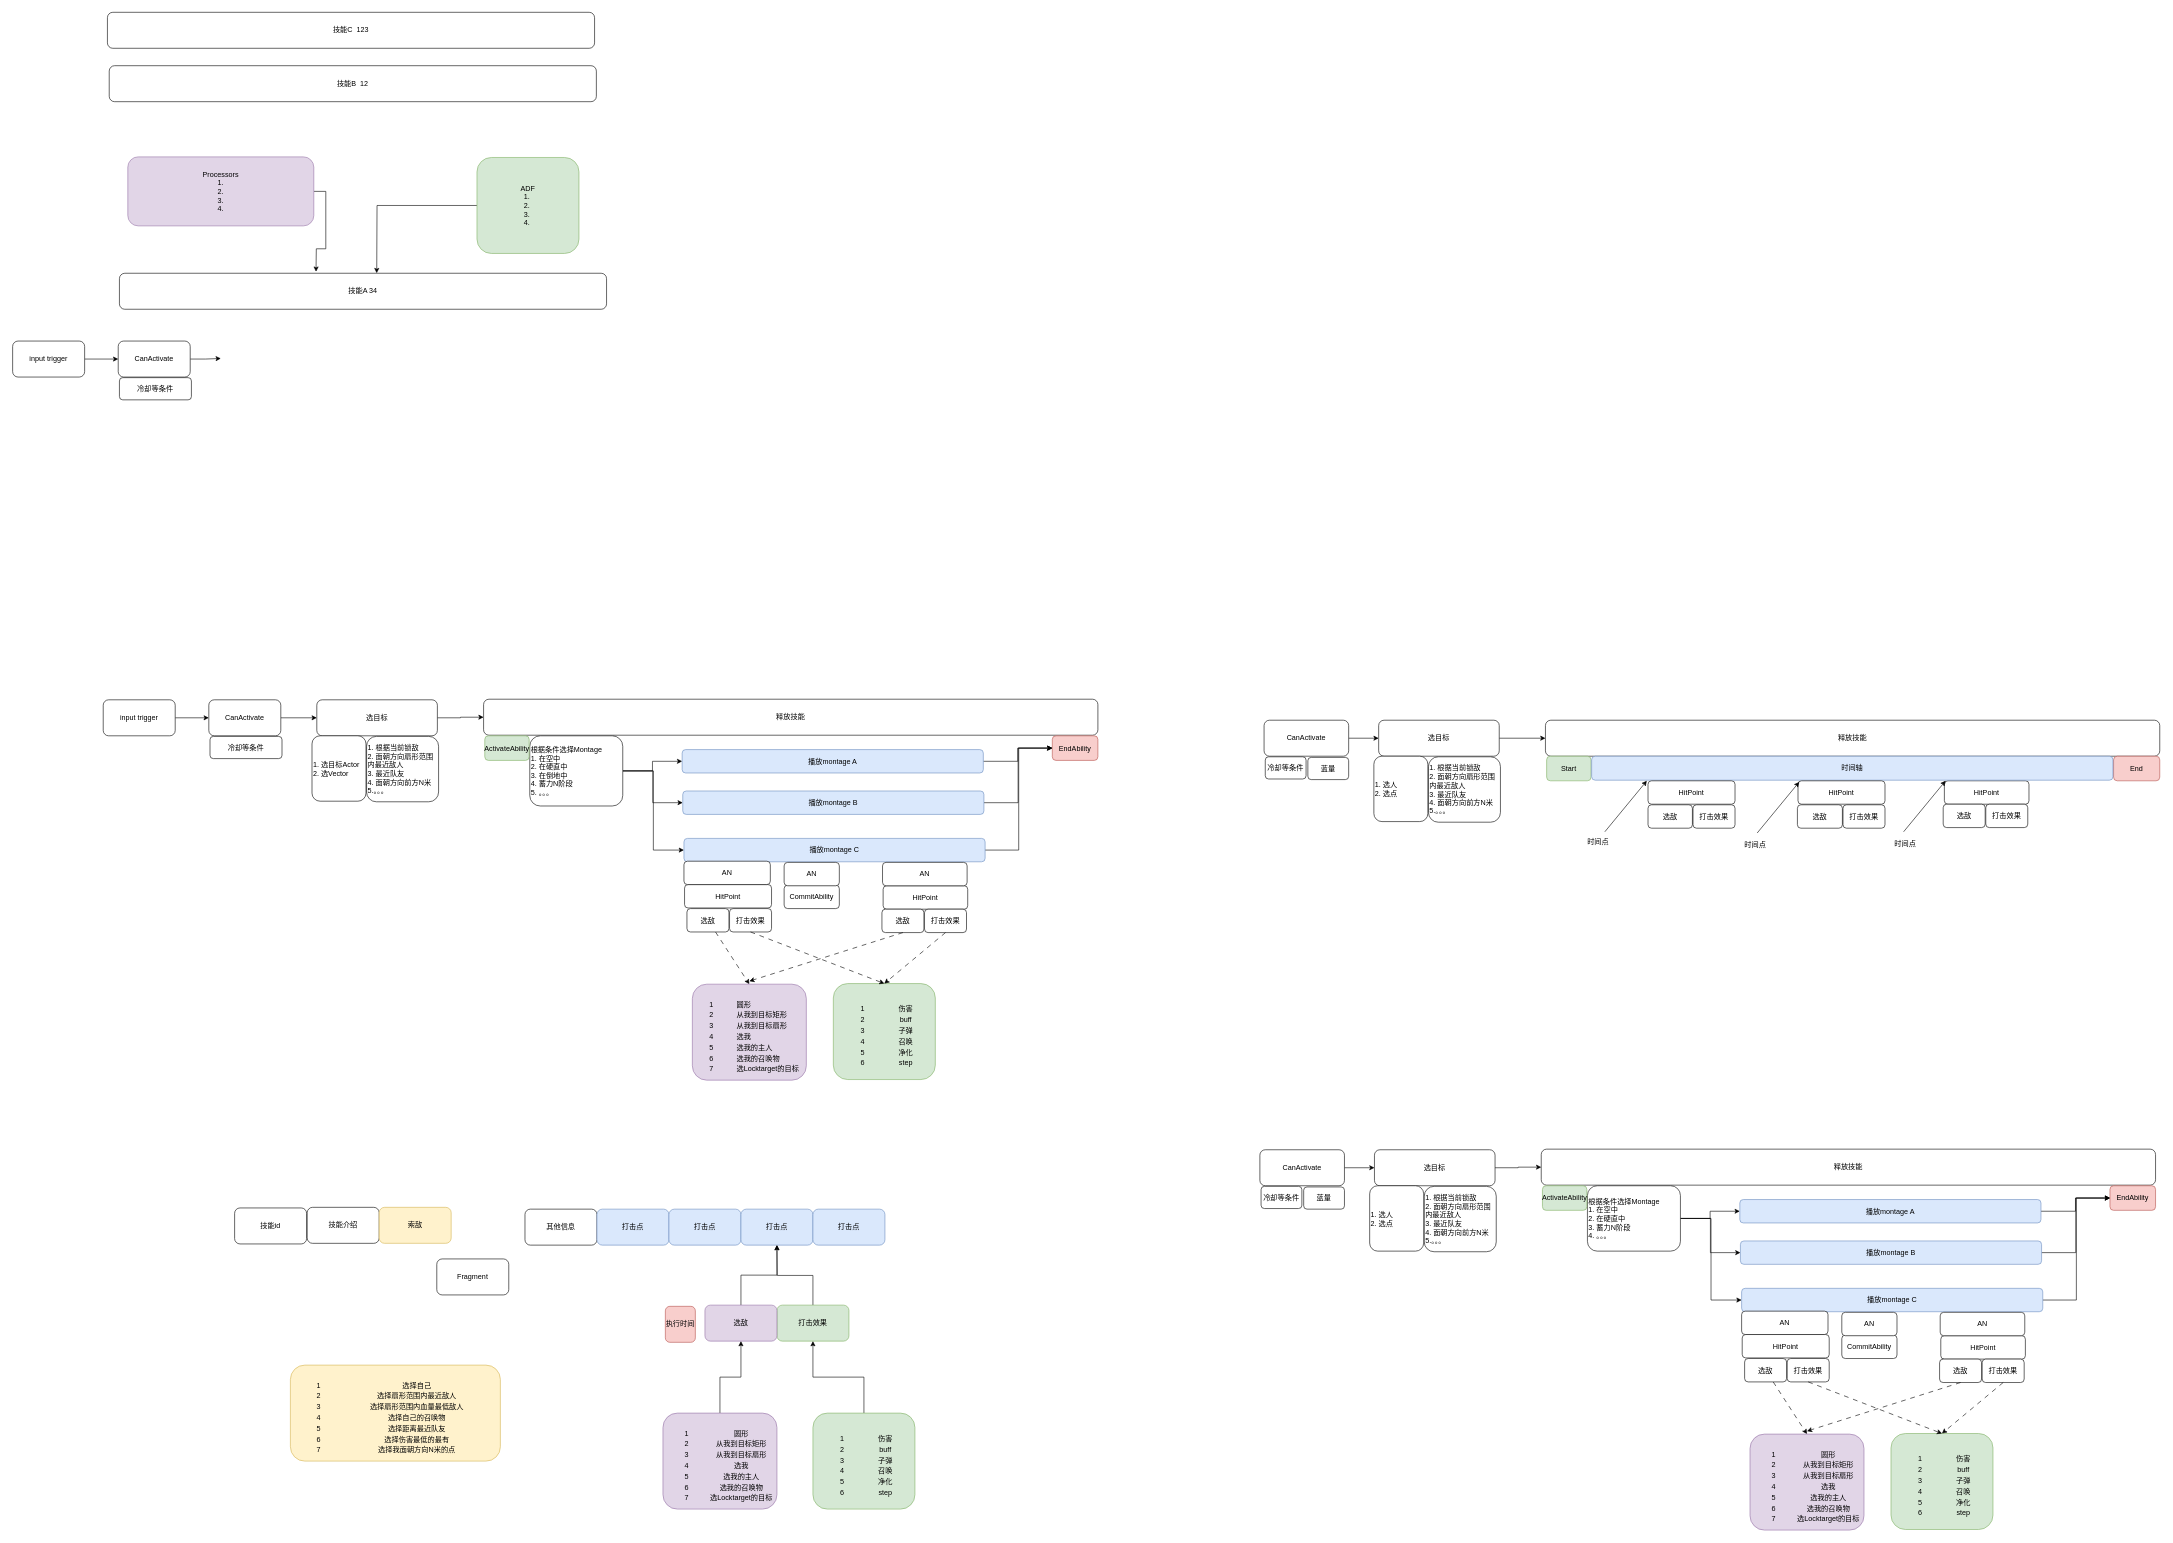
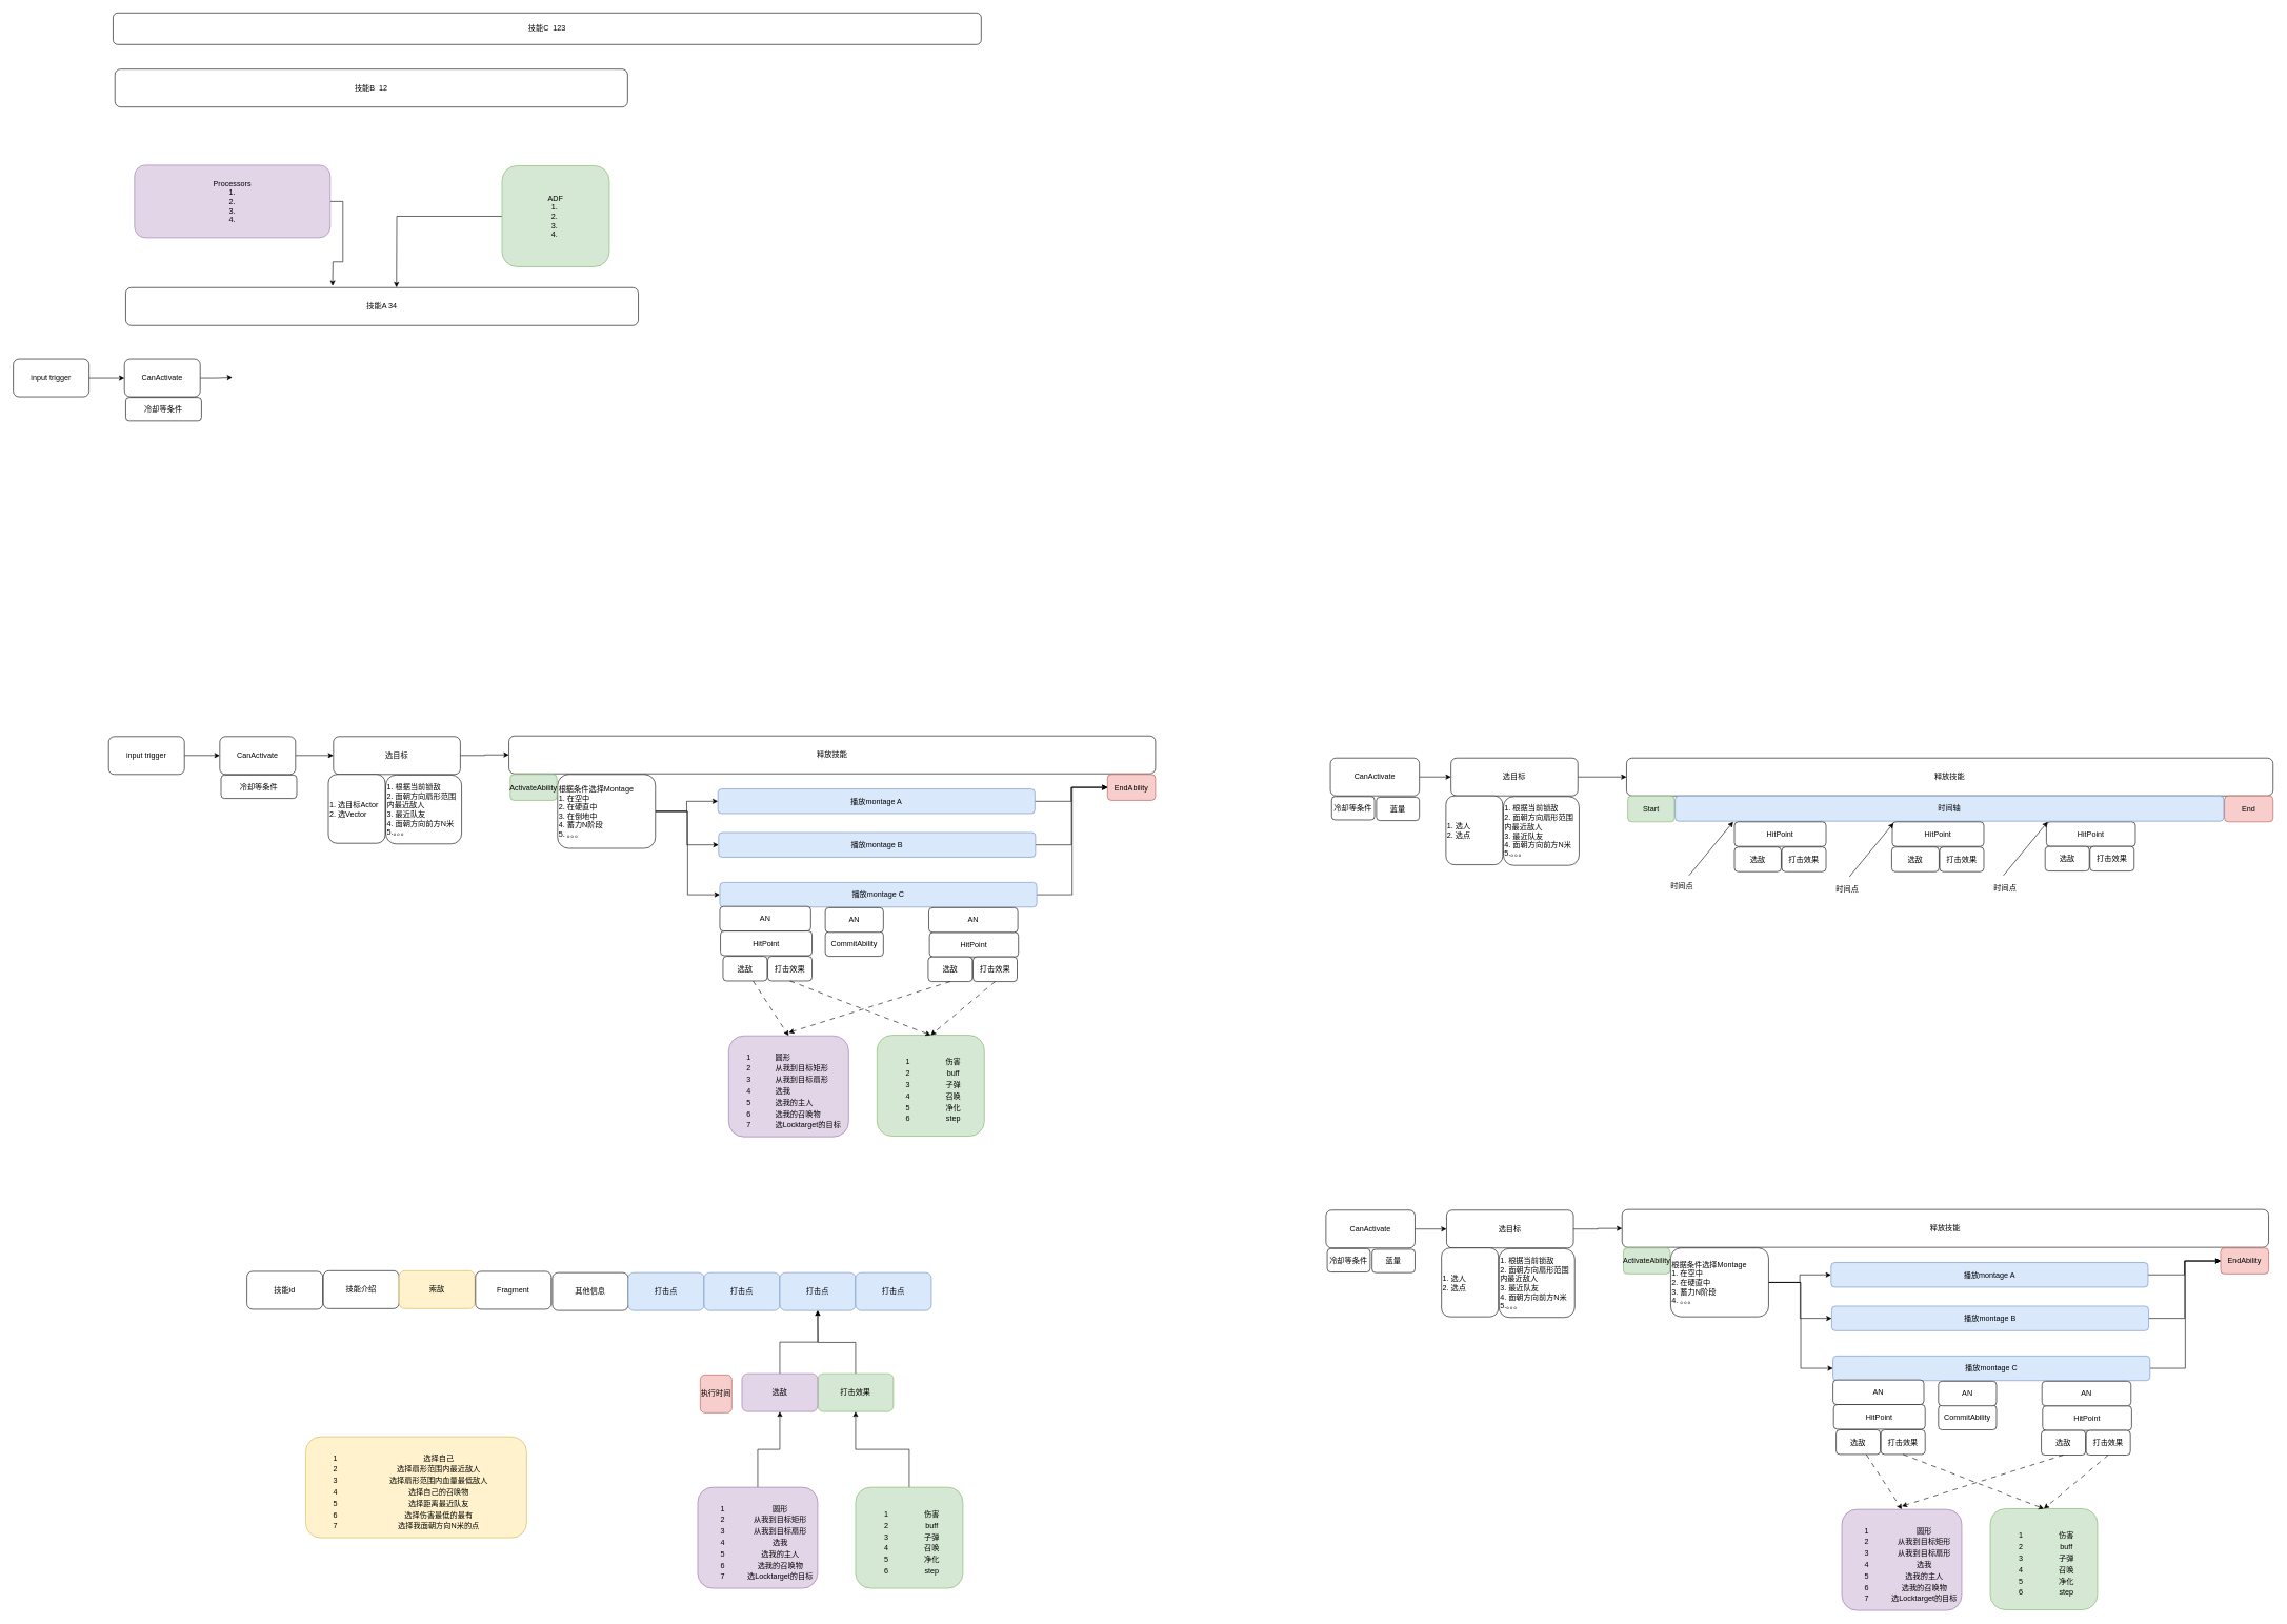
- <mxCell id="70" value="技能C&amp;nbsp; 123" style="rounded=1;whiteSpace=wrap;html=1;" parent="1" vertex="1"><mxGeometry x="178" y="20" width="812" height="60" as="geometry" /></mxCell>
+ <mxCell id="70" value="技能C&amp;nbsp; 123" style="rounded=1;whiteSpace=wrap;html=1;" parent="1" vertex="1"><mxGeometry x="178" y="20" width="1375" height="50" as="geometry" /></mxCell>
- <mxCell id="19" value="Fragment" style="rounded=1;whiteSpace=wrap;html=1;" parent="1" vertex="1"><mxGeometry x="727" y="2098" width="120" height="60" as="geometry" /></mxCell>
+ <mxCell id="19" value="Fragment" style="rounded=1;whiteSpace=wrap;html=1;" parent="1" vertex="1"><mxGeometry x="752" y="2013" width="120" height="60" as="geometry" /></mxCell>
